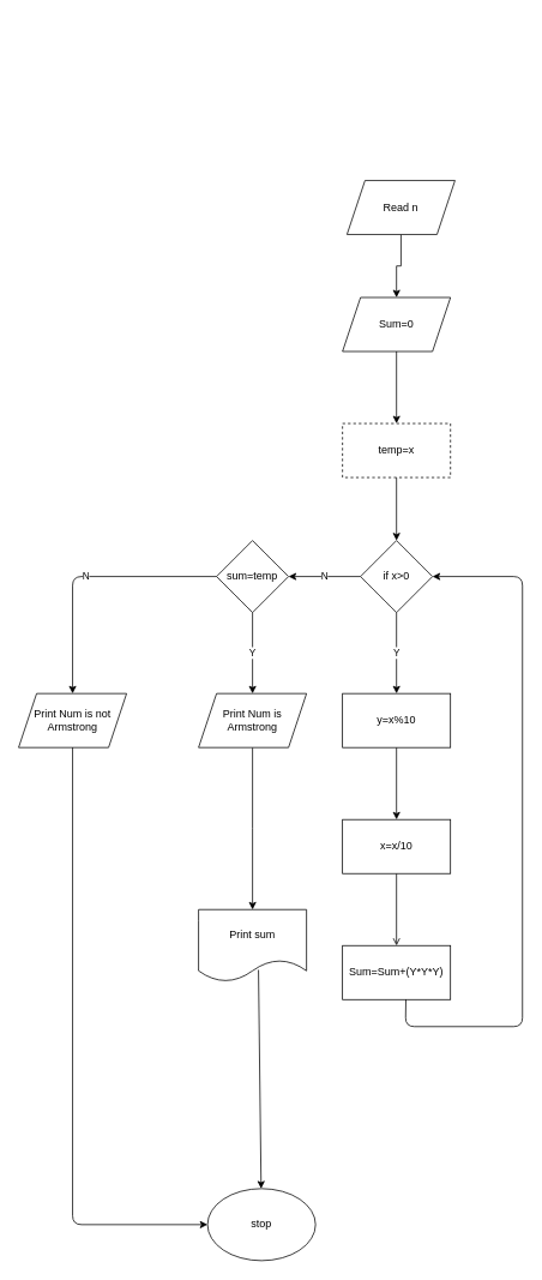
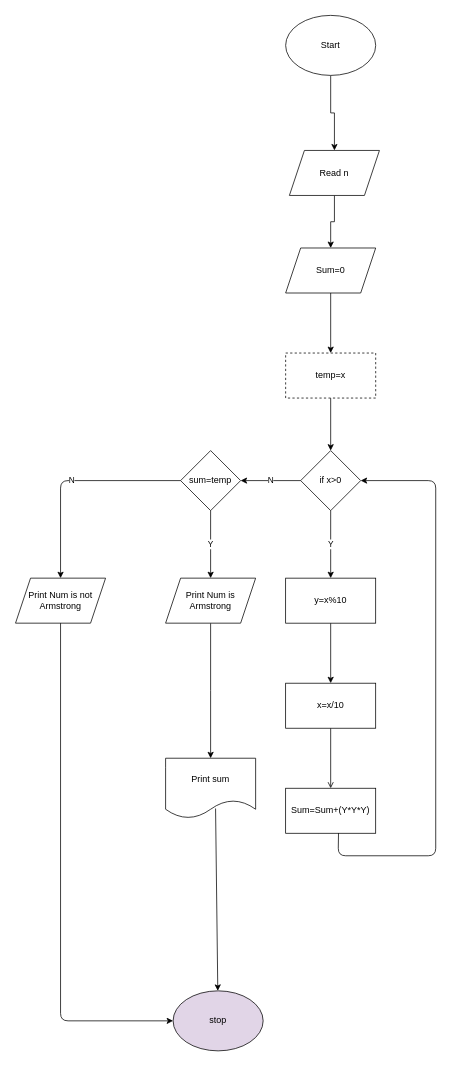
+ <mxCell id="3" value="Start" style="ellipse;whiteSpace=wrap;html=1;" parent="1" vertex="1"><mxGeometry x="380" y="20" width="120" height="80" as="geometry" /></mxCell>
+ <mxCell id="2" value="" style="edgeStyle=orthogonalEdgeStyle;rounded=0;orthogonalLoop=1;jettySize=auto;html=1;" parent="1" source="3" target="5" edge="1"><mxGeometry relative="1" as="geometry" /></mxCell>
- <mxCell id="28" value="stop" style="ellipse;whiteSpace=wrap;html=1;" parent="1" vertex="1"><mxGeometry x="230" y="1320" width="120" height="80" as="geometry" /></mxCell>
+ <mxCell id="28" value="stop" style="ellipse;whiteSpace=wrap;html=1;fillColor=#e1d5e7;" parent="1" vertex="1"><mxGeometry x="230" y="1320" width="120" height="80" as="geometry" /></mxCell>
